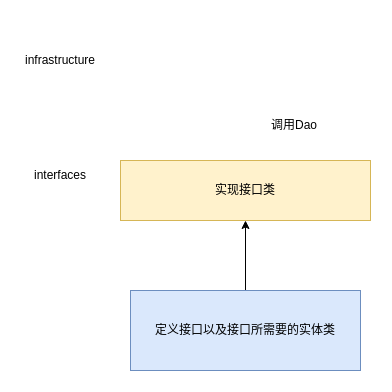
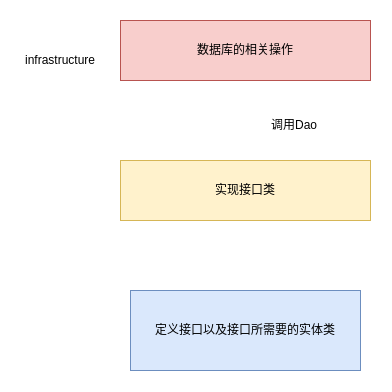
+ <mxCell id="6" value="数据库的相关操作" style="whiteSpace=wrap;html=1;rounded=0;fillColor=#f8cecc;strokeColor=#b85450;" parent="1" vertex="1"><mxGeometry x="120" y="20" width="250" height="60" as="geometry" /></mxCell>
- <mxCell id="5" value="interfaces" style="text;strokeColor=none;align=center;fillColor=none;html=1;verticalAlign=middle;whiteSpace=wrap;rounded=0;" parent="1" vertex="1"><mxGeometry x="20" y="160" width="80" height="30" as="geometry" /></mxCell>
- <mxCell id="2" value="" style="edgeStyle=orthogonalEdgeStyle;rounded=0;orthogonalLoop=1;jettySize=auto;html=1;" parent="1" source="3" target="4" edge="1"><mxGeometry relative="1" as="geometry" /></mxCell>
